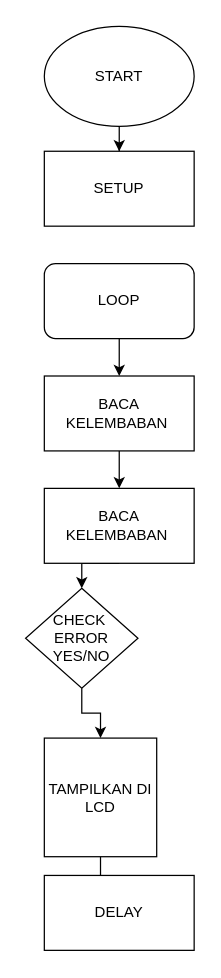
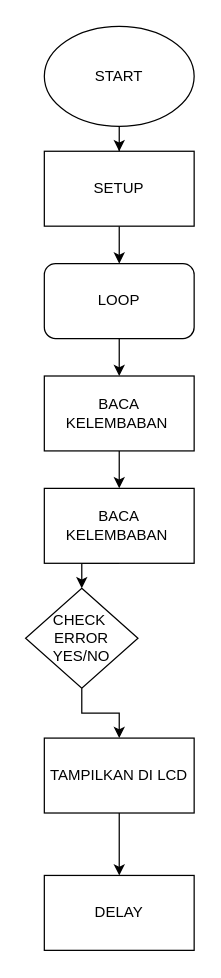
+ <mxCell id="4" style="edgeStyle=orthogonalEdgeStyle;rounded=0;orthogonalLoop=1;jettySize=auto;html=1;exitX=0.5;exitY=1;exitDx=0;exitDy=0;" parent="1" source="5" target="7" edge="1"><mxGeometry relative="1" as="geometry" /></mxCell>
- <mxCell id="13" value="TAMPILKAN DI LCD" style="rounded=0;whiteSpace=wrap;html=1;" parent="1" vertex="1"><mxGeometry x="35" y="590" width="90" height="95" as="geometry" /></mxCell>
+ <mxCell id="13" value="TAMPILKAN DI LCD" style="rounded=0;whiteSpace=wrap;html=1;" parent="1" vertex="1"><mxGeometry x="35" y="590" width="120" height="60" as="geometry" /></mxCell>
